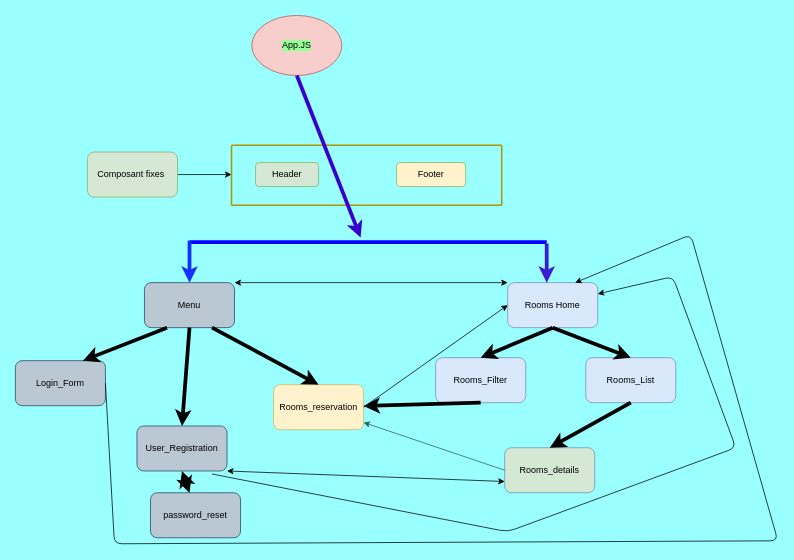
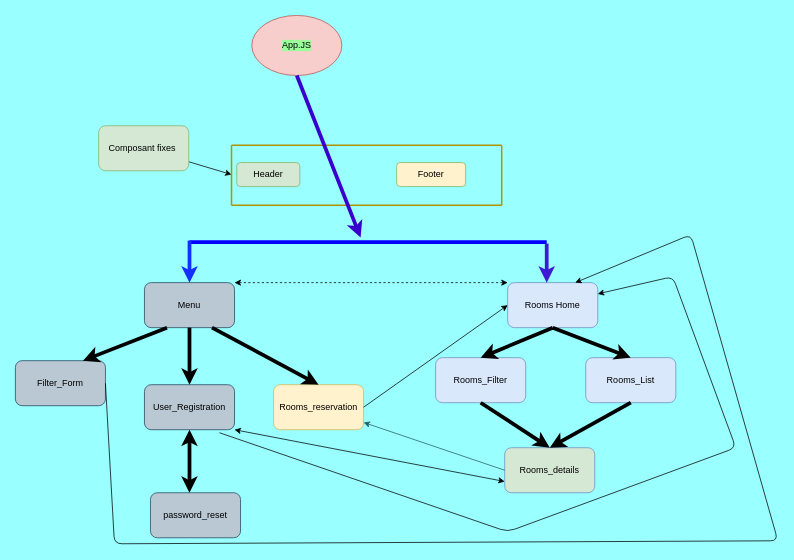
- <mxCell id="7" value="Composant fixes&amp;nbsp;" style="rounded=1;whiteSpace=wrap;html=1;fillColor=#d5e8d4;strokeColor=#82b366;" parent="1" vertex="1"><mxGeometry x="116" y="202" width="120" height="60" as="geometry" /></mxCell>
+ <mxCell id="7" value="Composant fixes&amp;nbsp;" style="rounded=1;whiteSpace=wrap;html=1;fillColor=#d5e8d4;strokeColor=#82b366;" parent="1" vertex="1"><mxGeometry x="131" y="167" width="120" height="60" as="geometry" /></mxCell>
- <mxCell id="3" value="Header" style="rounded=1;whiteSpace=wrap;html=1;fillColor=#d5e8d4;strokeColor=#82b366;" parent="1" vertex="1"><mxGeometry x="340" y="216" width="84" height="32" as="geometry" /></mxCell>
+ <mxCell id="3" value="Header" style="rounded=1;whiteSpace=wrap;html=1;fillColor=#d5e8d4;strokeColor=#82b366;" parent="1" vertex="1"><mxGeometry x="315" y="216" width="84" height="32" as="geometry" /></mxCell>
- <mxCell id="37" value="" style="endArrow=classic;startArrow=classic;html=1;exitX=1;exitY=0;exitDx=0;exitDy=0;entryX=0;entryY=0;entryDx=0;entryDy=0;" parent="1" source="17" target="13" edge="1"><mxGeometry width="50" height="50" relative="1" as="geometry"><mxPoint x="316" y="392" as="sourcePoint" /><mxPoint x="672" y="400" as="targetPoint" /></mxGeometry></mxCell>
+ <mxCell id="37" value="" style="endArrow=classic;startArrow=classic;html=1;exitX=1;exitY=0;exitDx=0;exitDy=0;entryX=0;entryY=0;entryDx=0;entryDy=0;dashed=1;" parent="1" source="17" target="13" edge="1"><mxGeometry width="50" height="50" relative="1" as="geometry"><mxPoint x="316" y="392" as="sourcePoint" /><mxPoint x="672" y="400" as="targetPoint" /></mxGeometry></mxCell>
- <mxCell id="29" value="Login_Form" style="rounded=1;whiteSpace=wrap;html=1;fillColor=#bac8d3;strokeColor=#23445d;" parent="1" vertex="1"><mxGeometry x="20" y="480" width="120" height="60" as="geometry" /></mxCell>
+ <mxCell id="29" value="Filter_Form" style="rounded=1;whiteSpace=wrap;html=1;fillColor=#bac8d3;strokeColor=#23445d;" parent="1" vertex="1"><mxGeometry x="20" y="480" width="120" height="60" as="geometry" /></mxCell>
- <mxCell id="24" value="" style="endArrow=classic;html=1;exitX=0.5;exitY=1;exitDx=0;exitDy=0;strokeWidth=5;" parent="1" source="19" target="15" edge="1"><mxGeometry width="50" height="50" relative="1" as="geometry"><mxPoint x="620" y="322" as="sourcePoint" /><mxPoint x="670" y="272" as="targetPoint" /></mxGeometry></mxCell>
+ <mxCell id="24" value="" style="endArrow=classic;html=1;exitX=0.5;exitY=1;exitDx=0;exitDy=0;entryX=0.5;entryY=0;entryDx=0;entryDy=0;strokeWidth=5;" parent="1" source="19" target="14" edge="1"><mxGeometry width="50" height="50" relative="1" as="geometry"><mxPoint x="620" y="322" as="sourcePoint" /><mxPoint x="670" y="272" as="targetPoint" /></mxGeometry></mxCell>
- <mxCell id="12" value="User_Registration" style="rounded=1;whiteSpace=wrap;html=1;fillColor=#bac8d3;strokeColor=#23445d;" parent="1" vertex="1"><mxGeometry x="182" y="567" width="120" height="60" as="geometry" /></mxCell>
+ <mxCell id="12" value="User_Registration" style="rounded=1;whiteSpace=wrap;html=1;fillColor=#bac8d3;strokeColor=#23445d;" parent="1" vertex="1"><mxGeometry x="192" y="512" width="120" height="60" as="geometry" /></mxCell>
